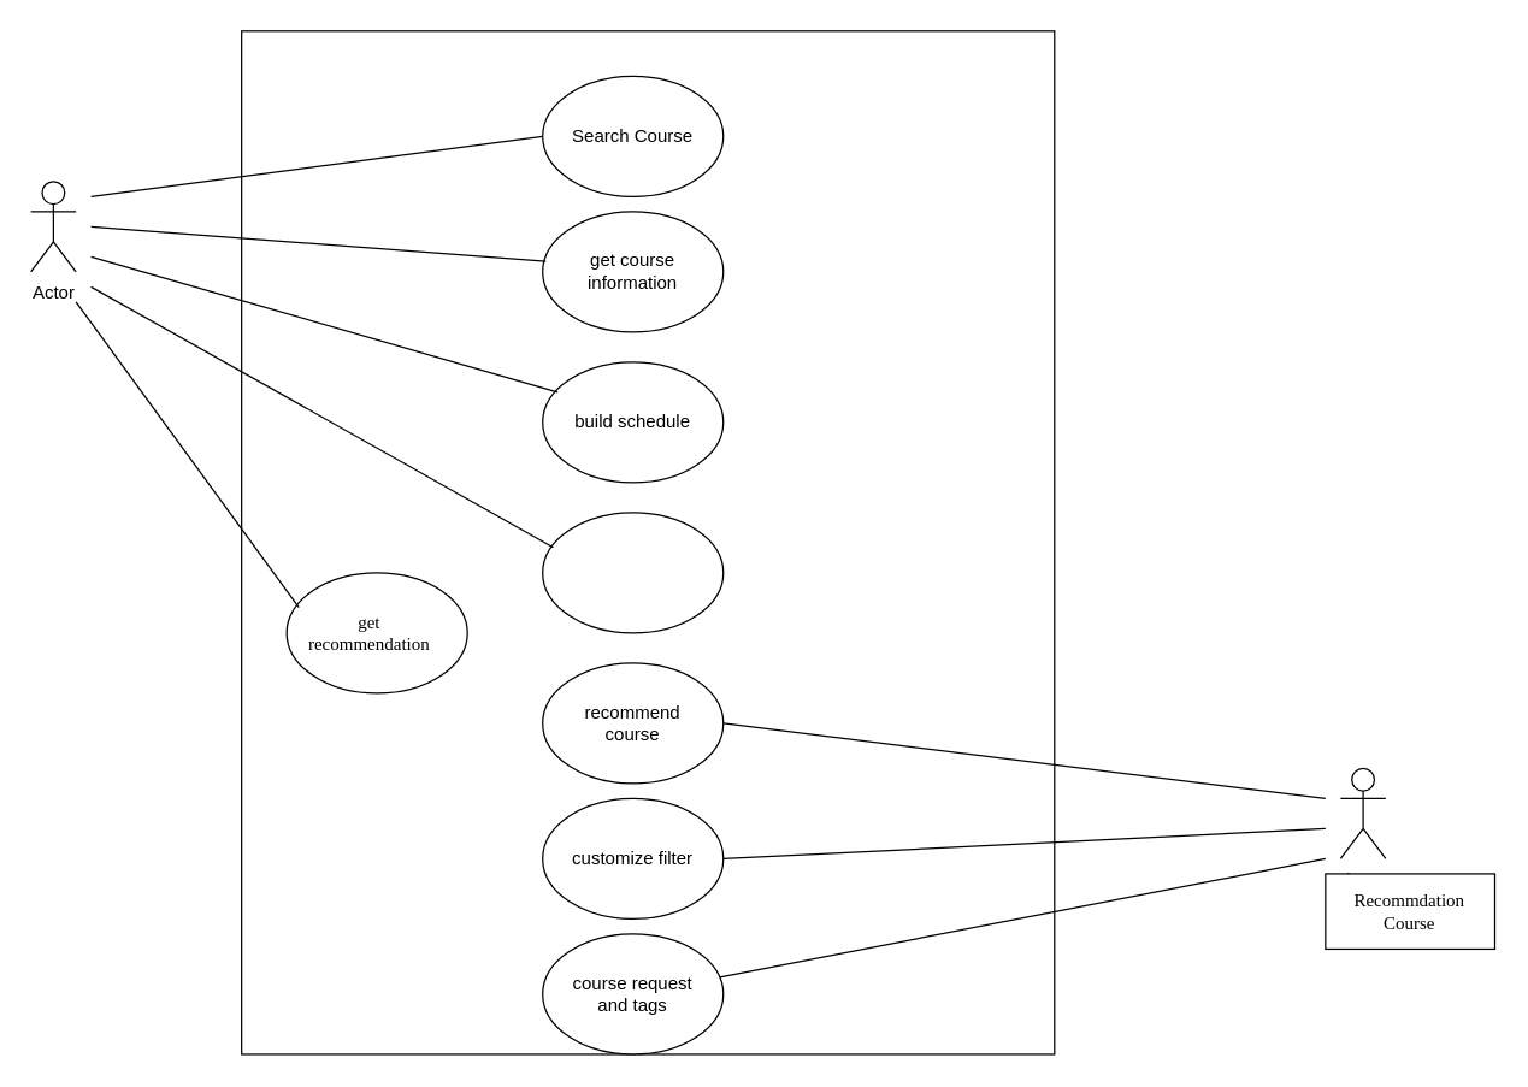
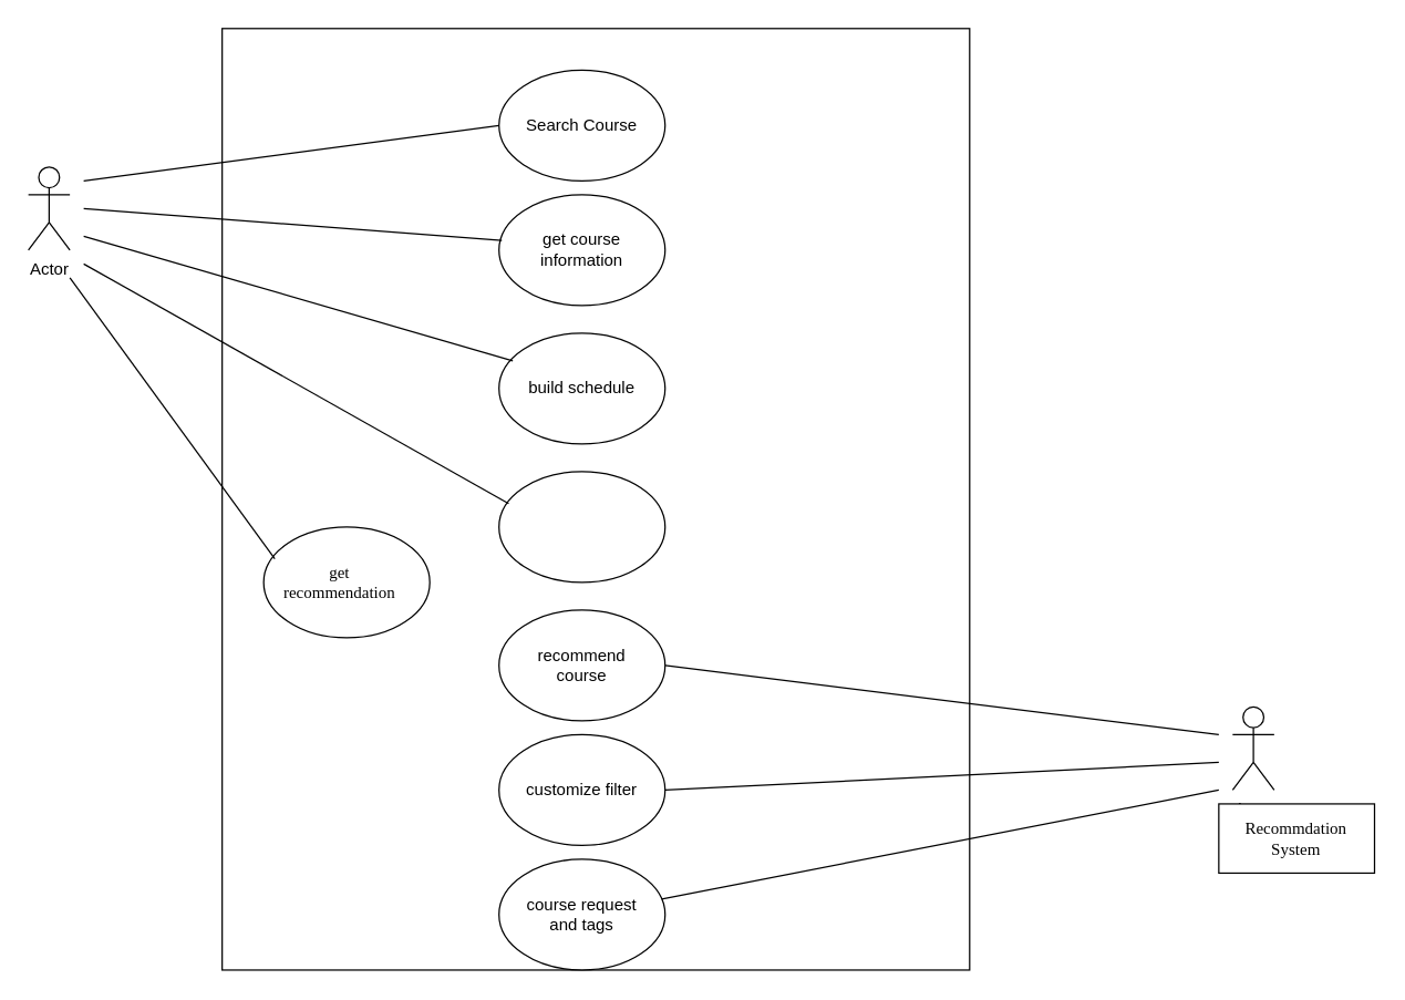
- <mxCell id="22" value="Recommdation&lt;br&gt;Course" style="text;html=1;strokeColor=none;fillColor=none;align=center;verticalAlign=middle;whiteSpace=wrap;rounded=0;labelBackgroundColor=none;fontFamily=Verdana;" vertex="1" parent="1"><mxGeometry x="886.25" y="580" width="100" height="50" as="geometry" /></mxCell>
+ <mxCell id="22" value="Recommdation&lt;br&gt;System" style="text;html=1;strokeColor=none;fillColor=none;align=center;verticalAlign=middle;whiteSpace=wrap;rounded=0;labelBackgroundColor=none;fontFamily=Verdana;" vertex="1" parent="1"><mxGeometry x="886.25" y="580" width="100" height="50" as="geometry" /></mxCell>
